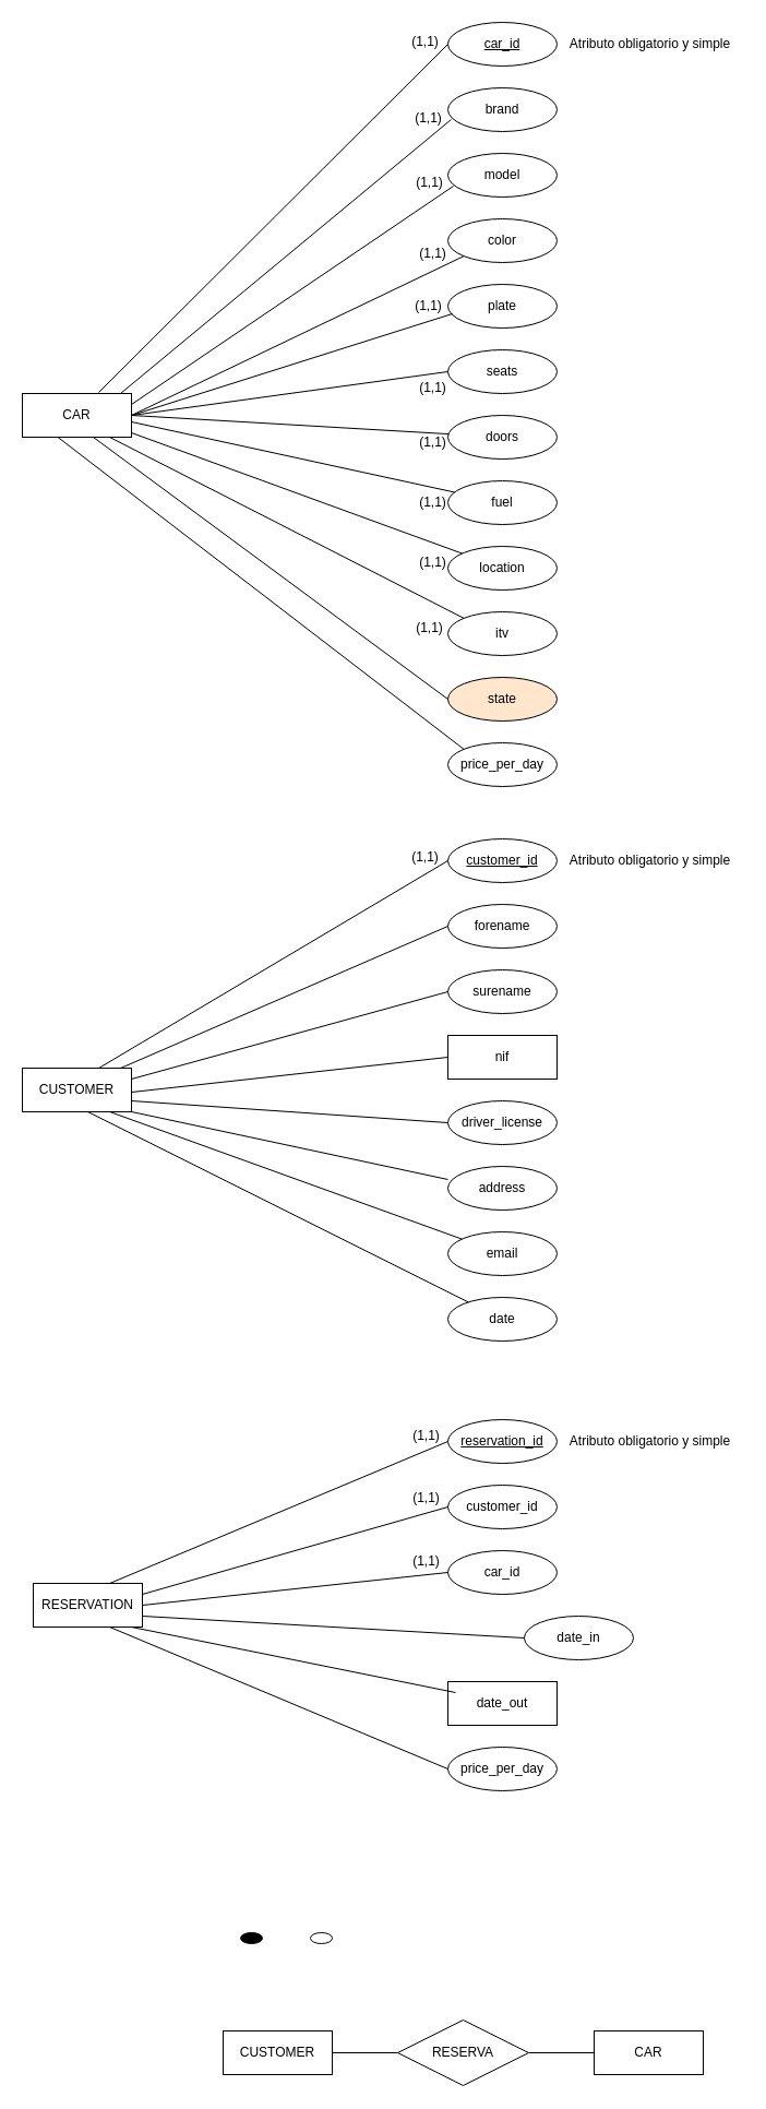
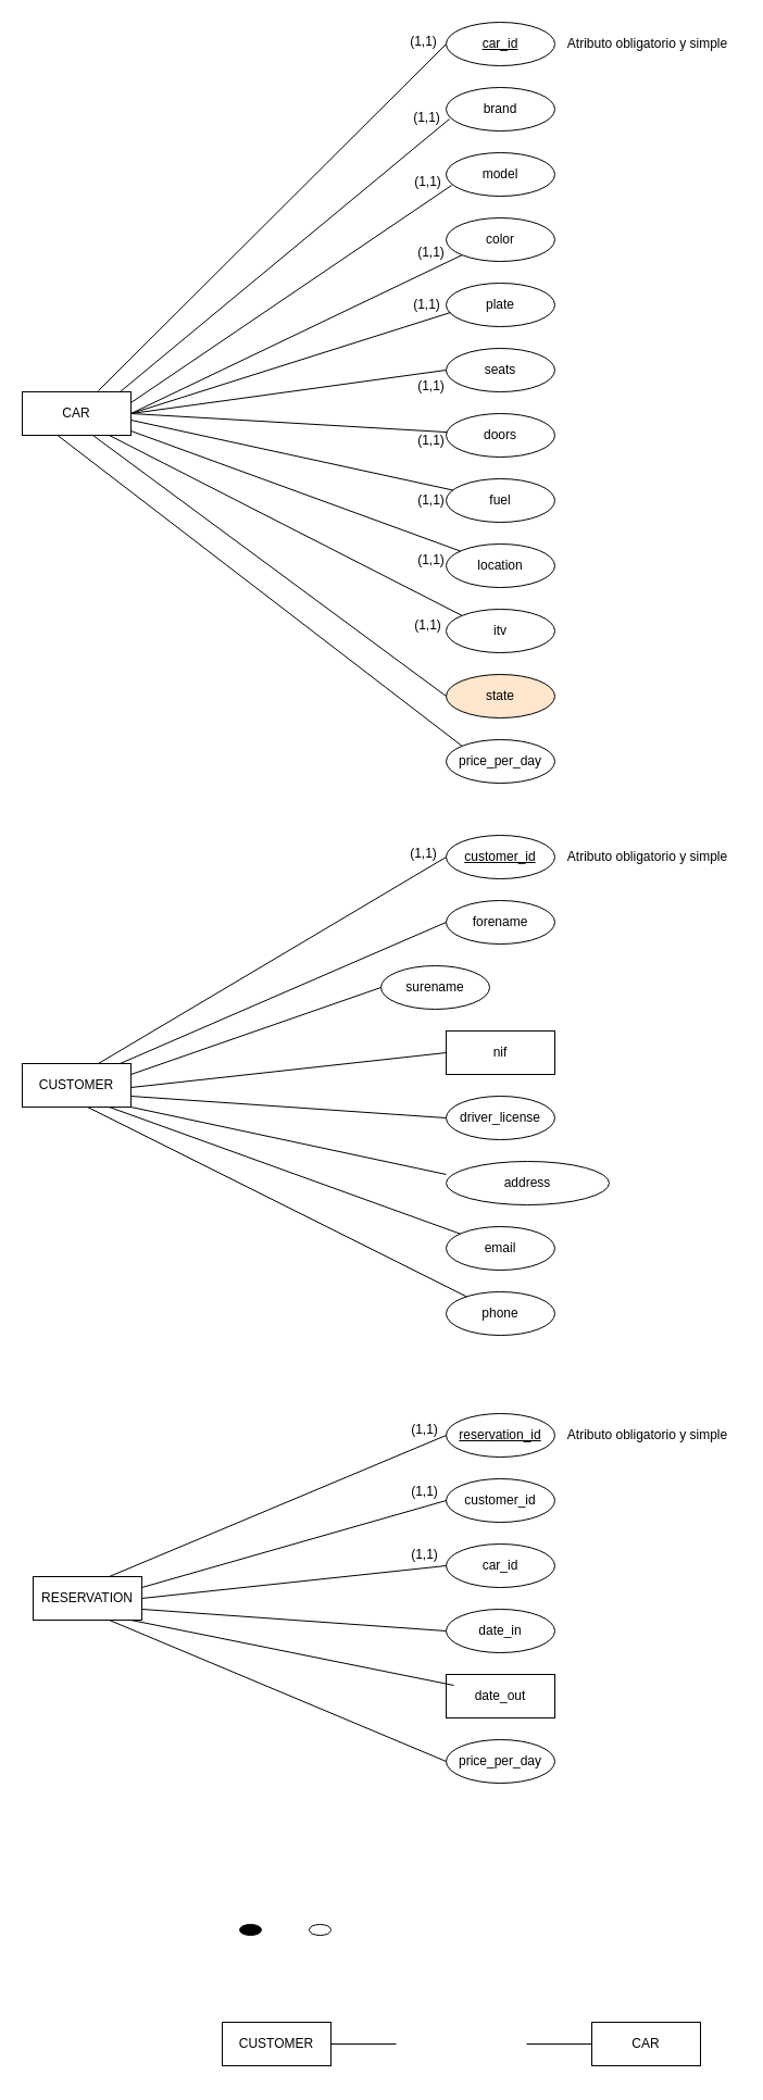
- <mxCell id="32" value="surename" style="ellipse;whiteSpace=wrap;html=1;align=center;" vertex="1" parent="1"><mxGeometry x="410" y="888" width="100" height="40" as="geometry" /></mxCell>
+ <mxCell id="32" value="surename" style="ellipse;whiteSpace=wrap;html=1;align=center;" vertex="1" parent="1"><mxGeometry x="350" y="888" width="100" height="40" as="geometry" /></mxCell>
- <mxCell id="35" value="address" style="ellipse;whiteSpace=wrap;html=1;align=center;" vertex="1" parent="1"><mxGeometry x="410" y="1068" width="100" height="40" as="geometry" /></mxCell>
+ <mxCell id="35" value="address" style="ellipse;whiteSpace=wrap;html=1;align=center;" vertex="1" parent="1"><mxGeometry x="410" y="1068" width="150" height="40" as="geometry" /></mxCell>
- <mxCell id="36" value="date" style="ellipse;whiteSpace=wrap;html=1;align=center;" vertex="1" parent="1"><mxGeometry x="410" y="1188" width="100" height="40" as="geometry" /></mxCell>
+ <mxCell id="36" value="phone" style="ellipse;whiteSpace=wrap;html=1;align=center;" vertex="1" parent="1"><mxGeometry x="410" y="1188" width="100" height="40" as="geometry" /></mxCell>
- <mxCell id="41" value="date_in" style="ellipse;whiteSpace=wrap;html=1;align=center;" vertex="1" parent="1"><mxGeometry x="480" y="1480" width="100" height="40" as="geometry" /></mxCell>
+ <mxCell id="41" value="date_in" style="ellipse;whiteSpace=wrap;html=1;align=center;" vertex="1" parent="1"><mxGeometry x="410" y="1480" width="100" height="40" as="geometry" /></mxCell>
- <mxCell id="65" value="RESERVA" style="shape=rhombus;perimeter=rhombusPerimeter;whiteSpace=wrap;html=1;align=center;" vertex="1" parent="1"><mxGeometry x="364" y="1850" width="120" height="60" as="geometry" /></mxCell>
